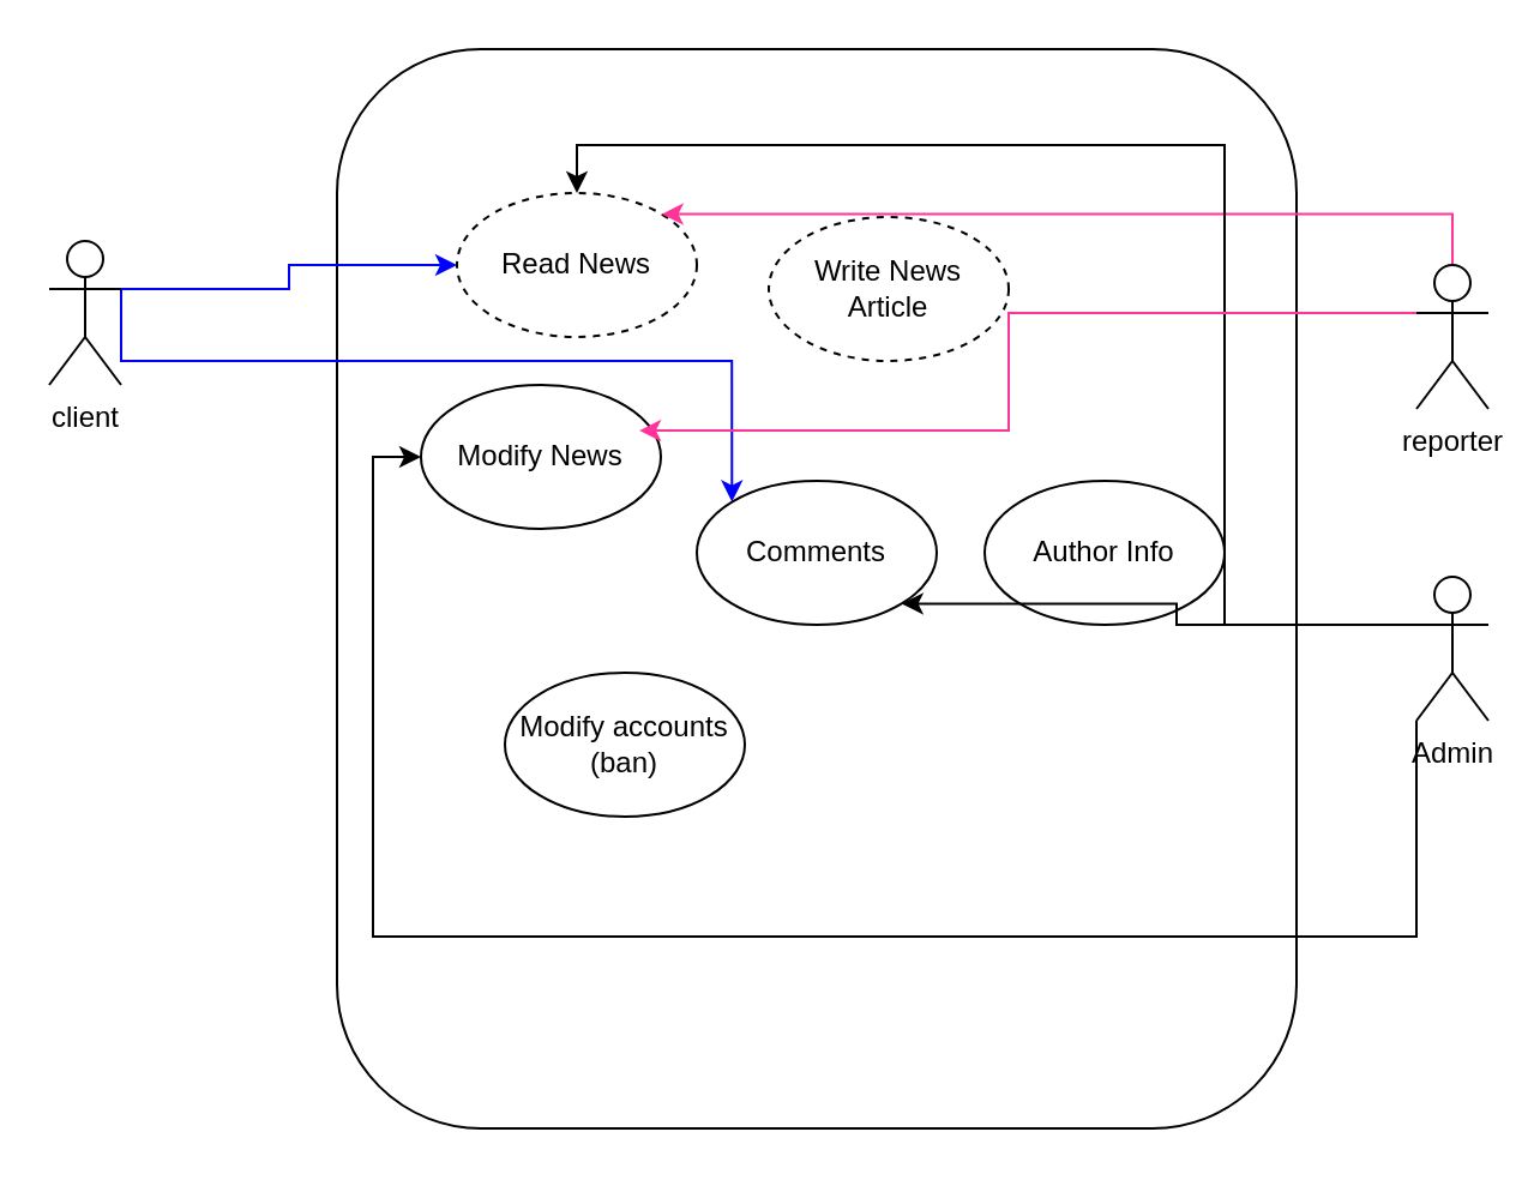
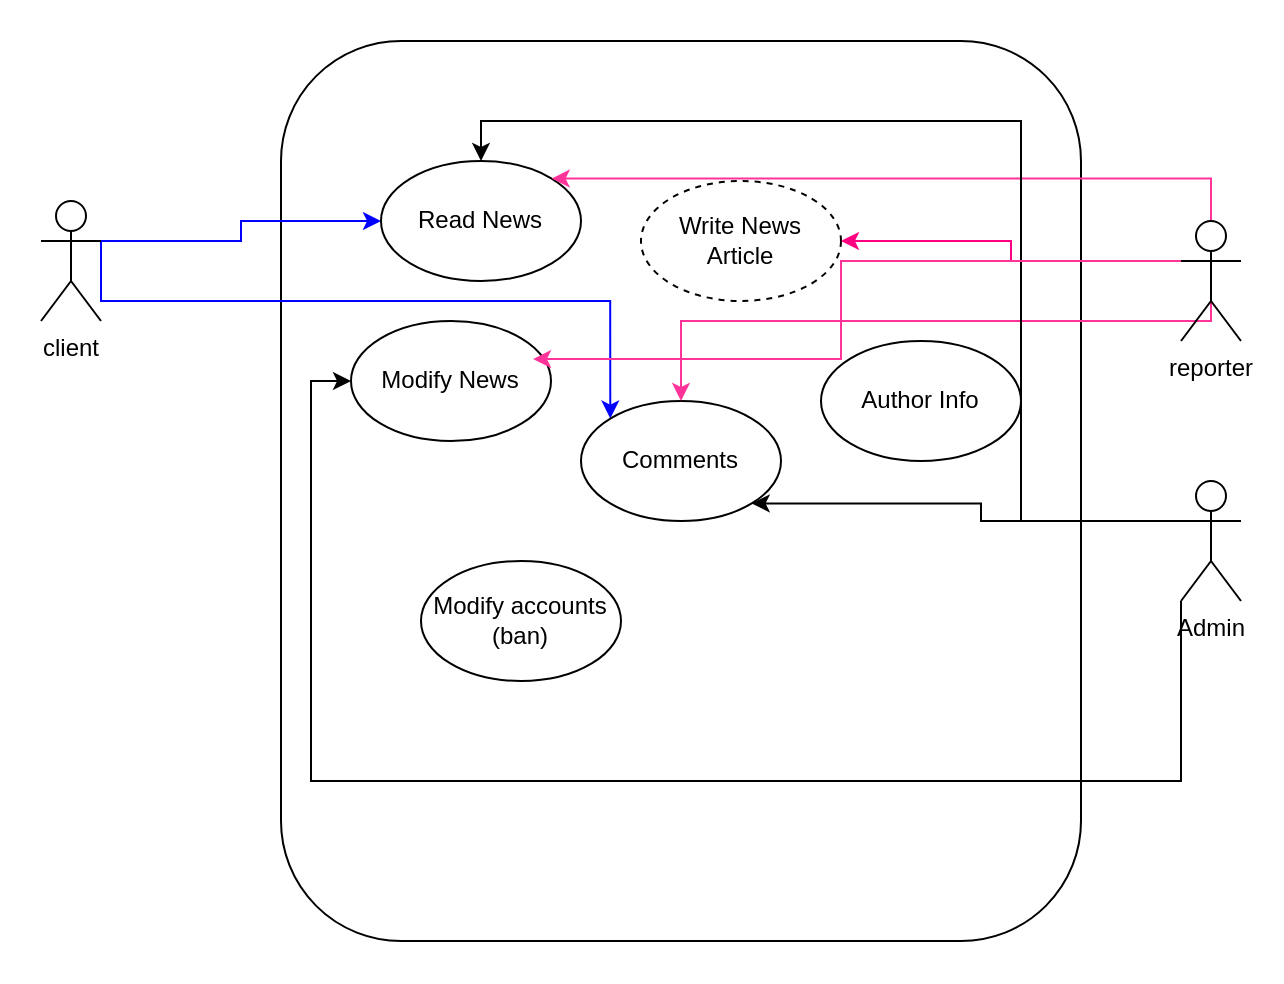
- <mxCell id="6" value="Read News" style="ellipse;whiteSpace=wrap;html=1;dashed=1;" vertex="1" parent="1"><mxGeometry x="190" y="80" width="100" height="60" as="geometry" /></mxCell>
+ <mxCell id="6" value="Read News" style="ellipse;whiteSpace=wrap;html=1;" vertex="1" parent="1"><mxGeometry x="190" y="80" width="100" height="60" as="geometry" /></mxCell>
+ <mxCell id="11" style="edgeStyle=orthogonalEdgeStyle;rounded=0;orthogonalLoop=1;jettySize=auto;html=1;exitX=0;exitY=0.333;exitDx=0;exitDy=0;exitPerimeter=0;entryX=1;entryY=0.5;entryDx=0;entryDy=0;strokeColor=#FF0080;" edge="1" parent="1" source="14" target="7"><mxGeometry relative="1" as="geometry" /></mxCell>
+ <mxCell id="13" style="edgeStyle=orthogonalEdgeStyle;rounded=0;orthogonalLoop=1;jettySize=auto;html=1;exitX=0.5;exitY=0.5;exitDx=0;exitDy=0;exitPerimeter=0;entryX=0.5;entryY=0;entryDx=0;entryDy=0;strokeColor=#FF3399;" edge="1" parent="1" source="14" target="8"><mxGeometry relative="1" as="geometry"><Array as="points"><mxPoint x="605" y="160" /><mxPoint x="340" y="160" /></Array></mxGeometry></mxCell>
- <mxCell id="10" value="Author Info" style="ellipse;whiteSpace=wrap;html=1;" vertex="1" parent="1"><mxGeometry x="410" y="200" width="100" height="60" as="geometry" /></mxCell>
+ <mxCell id="10" value="Author Info" style="ellipse;whiteSpace=wrap;html=1;" vertex="1" parent="1"><mxGeometry x="410" y="170" width="100" height="60" as="geometry" /></mxCell>
